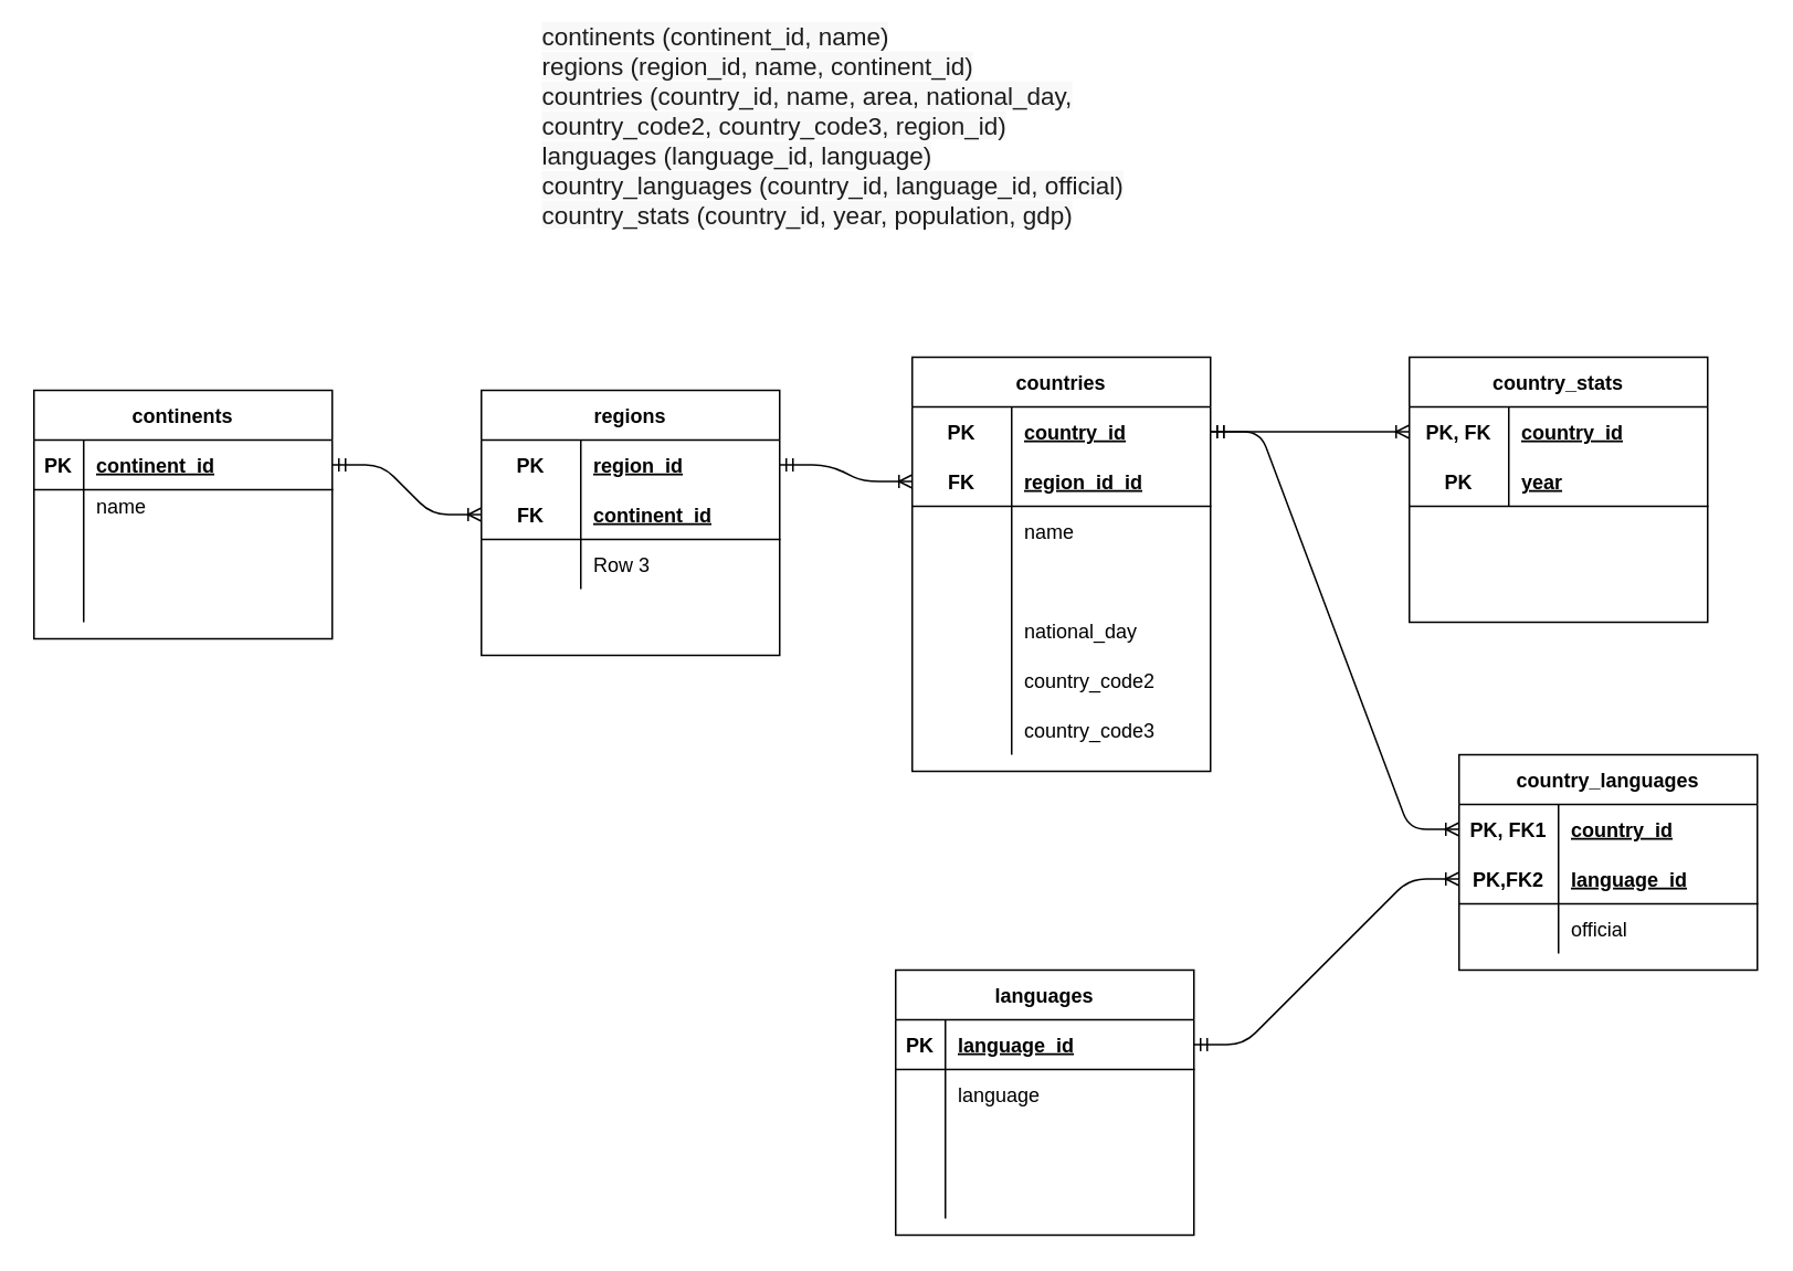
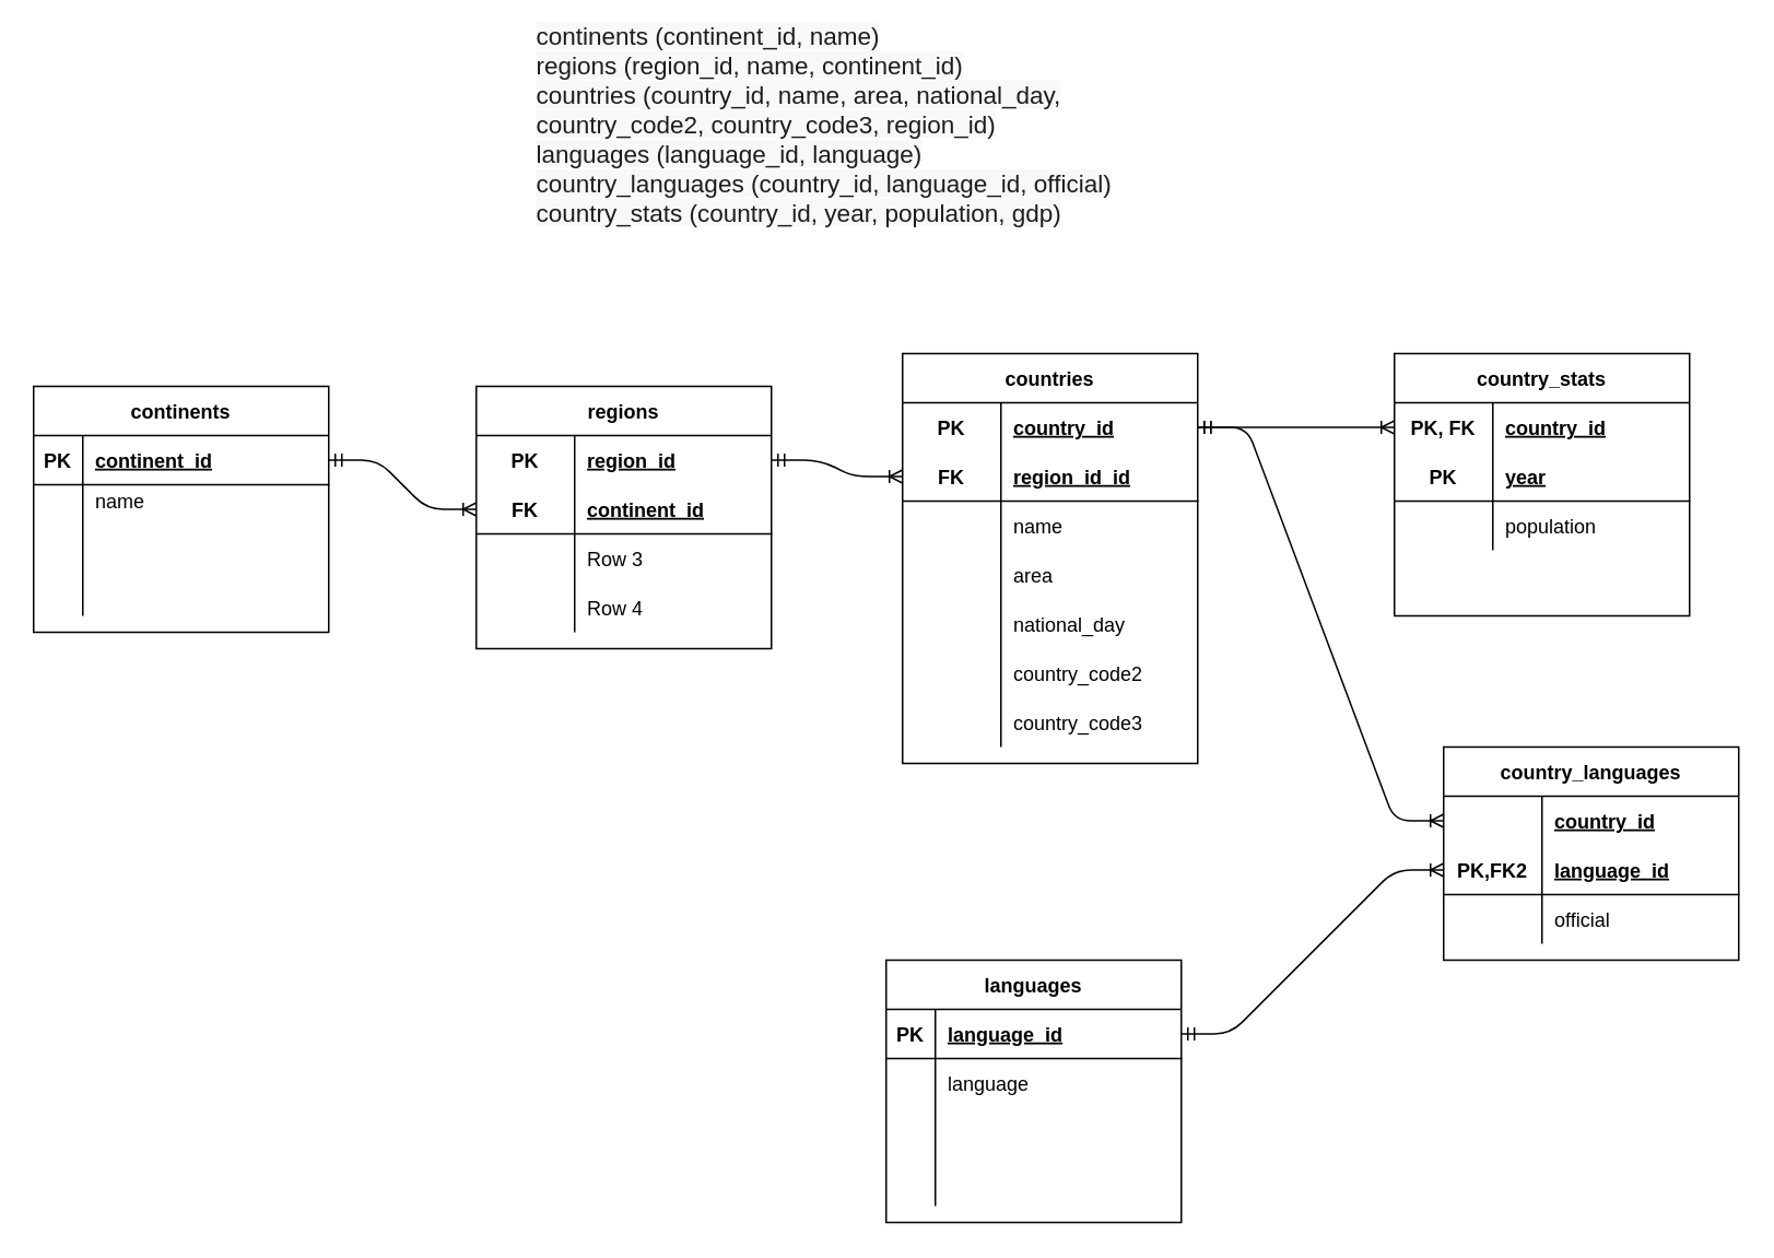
+ <mxCell id="48" value="population" style="shape=partialRectangle;connectable=0;fillColor=none;top=0;left=0;bottom=0;right=0;align=left;spacingLeft=6;overflow=hidden;" vertex="1" parent="46"><mxGeometry x="60" width="120" height="30" as="geometry" /></mxCell>
+ <mxCell id="29" value="area" style="shape=partialRectangle;connectable=0;fillColor=none;top=0;left=0;bottom=0;right=0;align=left;spacingLeft=6;overflow=hidden;" vertex="1" parent="27"><mxGeometry x="60" width="120" height="30" as="geometry" /></mxCell>
+ <mxCell id="16" value="Row 4" style="shape=partialRectangle;connectable=0;fillColor=none;top=0;left=0;bottom=0;right=0;align=left;spacingLeft=6;overflow=hidden;" vertex="1" parent="14"><mxGeometry x="60" width="120" height="30" as="geometry" /></mxCell>
- <mxCell id="55" value="PK, FK1" style="shape=partialRectangle;connectable=0;fillColor=none;top=0;left=0;bottom=0;right=0;fontStyle=1;overflow=hidden;" vertex="1" parent="54"><mxGeometry width="60" height="30" as="geometry" /></mxCell>
